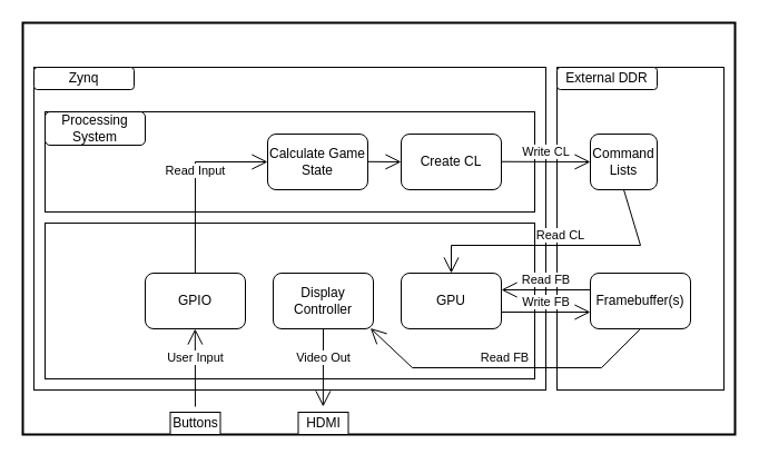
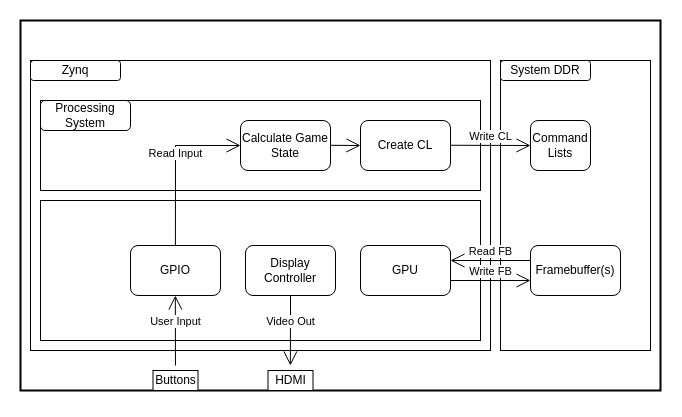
- <mxCell id="8" value="External DDR" style="rounded=1;whiteSpace=wrap;html=1;" vertex="1" parent="1"><mxGeometry x="500" y="60" width="90" height="20" as="geometry" /></mxCell>
+ <mxCell id="8" value="System DDR" style="rounded=1;whiteSpace=wrap;html=1;" vertex="1" parent="1"><mxGeometry x="500" y="60" width="90" height="20" as="geometry" /></mxCell>
- <mxCell id="29" value="Read CL" style="edgeStyle=none;html=1;endArrow=open;endSize=12;verticalAlign=bottom;rounded=0;exitX=0.5;exitY=1;exitDx=0;exitDy=0;entryX=0.5;entryY=0;entryDx=0;entryDy=0;" edge="1" parent="1" source="12" target="9"><mxGeometry width="160" relative="1" as="geometry"><mxPoint x="580" y="220" as="sourcePoint" /><mxPoint x="500" y="220" as="targetPoint" /><Array as="points"><mxPoint x="575" y="220" /><mxPoint x="405" y="220" /></Array></mxGeometry></mxCell>
- <mxCell id="28" value="Read FB" style="edgeStyle=none;html=1;endArrow=open;endSize=12;verticalAlign=bottom;rounded=0;exitX=0.5;exitY=1;exitDx=0;exitDy=0;entryX=0.971;entryY=0.989;entryDx=0;entryDy=0;entryPerimeter=0;" edge="1" parent="1" source="11" target="10"><mxGeometry width="160" relative="1" as="geometry"><mxPoint x="570" y="340" as="sourcePoint" /><mxPoint x="490" y="340" as="targetPoint" /><Array as="points"><mxPoint x="540" y="330" /><mxPoint x="370" y="330" /></Array></mxGeometry></mxCell>
